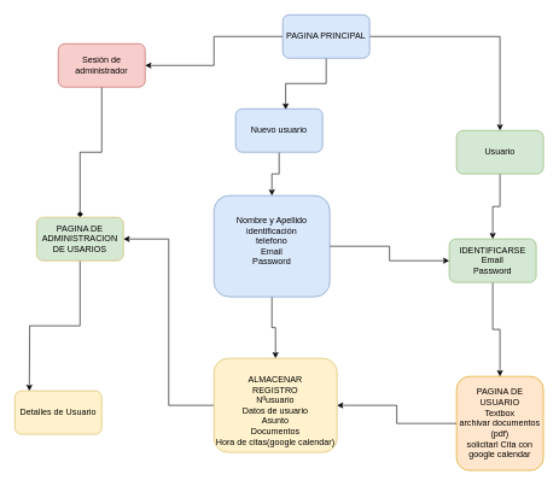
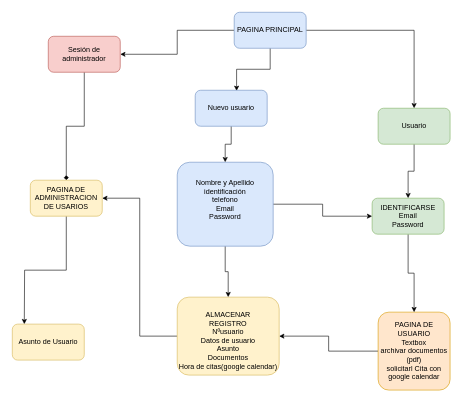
- <mxCell id="22" value="&lt;div&gt;PAGINA DE ADMINISTRACION &lt;br&gt;&lt;/div&gt;&lt;div&gt;DE USARIOS&lt;br&gt;&lt;/div&gt;" style="rounded=1;whiteSpace=wrap;html=1;fillColor=#d5e8d4;strokeColor=#d6b656;" parent="1" vertex="1"><mxGeometry x="50" y="300" width="120" height="60" as="geometry" /></mxCell>
+ <mxCell id="22" value="&lt;div&gt;PAGINA DE ADMINISTRACION &lt;br&gt;&lt;/div&gt;&lt;div&gt;DE USARIOS&lt;br&gt;&lt;/div&gt;" style="rounded=1;whiteSpace=wrap;html=1;fillColor=#fff2cc;strokeColor=#d6b656;" parent="1" vertex="1"><mxGeometry x="50" y="300" width="120" height="60" as="geometry" /></mxCell>
- <mxCell id="23" value="Detalles de Usuario" style="rounded=1;whiteSpace=wrap;html=1;fillColor=#fff2cc;strokeColor=#d6b656;" parent="1" vertex="1"><mxGeometry x="20" y="540" width="120" height="60" as="geometry" /></mxCell>
+ <mxCell id="23" value="Asunto de Usuario" style="rounded=1;whiteSpace=wrap;html=1;fillColor=#fff2cc;strokeColor=#d6b656;" parent="1" vertex="1"><mxGeometry x="20" y="540" width="120" height="60" as="geometry" /></mxCell>
